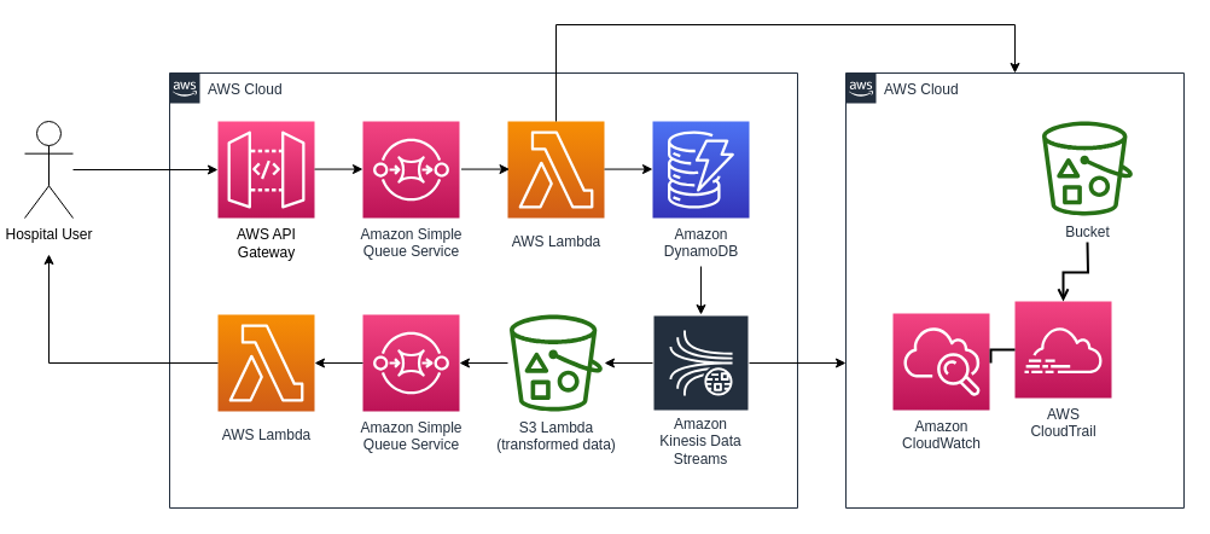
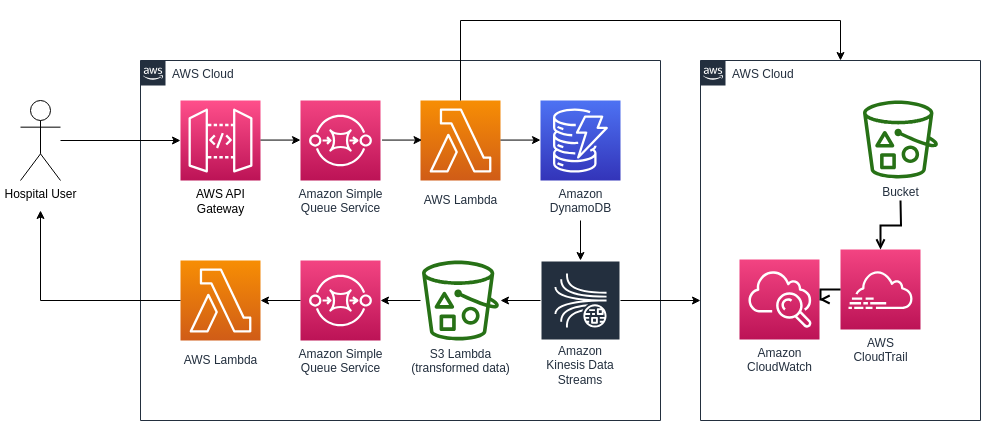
- <mxCell id="24" value="" style="edgeStyle=orthogonalEdgeStyle;rounded=0;orthogonalLoop=1;jettySize=auto;html=1;endArrow=none;endFill=0;strokeWidth=2;" parent="19" source="21" target="23" edge="1"><mxGeometry relative="1" as="geometry" /></mxCell>
+ <mxCell id="24" value="" style="edgeStyle=orthogonalEdgeStyle;rounded=0;orthogonalLoop=1;jettySize=auto;html=1;endArrow=open;endFill=0;strokeWidth=2;" parent="19" source="21" target="23" edge="1"><mxGeometry relative="1" as="geometry" /></mxCell>
